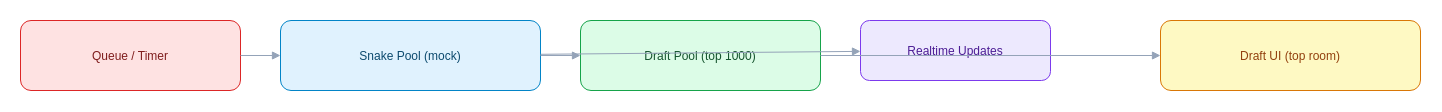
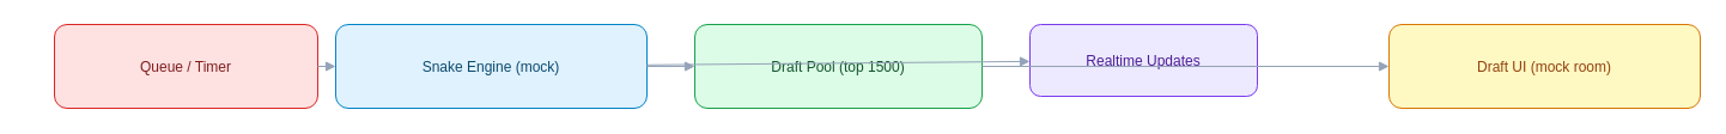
- <mxCell id="2" value="Queue / Timer" style="rounded=1;fillColor=#FEE2E2;strokeColor=#DC2626;fontColor=#7F1D1D;" vertex="1" parent="1"><mxGeometry x="20" y="20" width="220" height="70" as="geometry" /></mxCell>
+ <mxCell id="2" value="Queue / Timer" style="rounded=1;fillColor=#FEE2E2;strokeColor=#DC2626;fontColor=#7F1D1D;" vertex="1" parent="1"><mxGeometry x="45" y="20" width="220" height="70" as="geometry" /></mxCell>
- <mxCell id="3" value="Snake Pool (mock)" style="rounded=1;fillColor=#E0F2FE;strokeColor=#0284C7;fontColor=#0C4A6E;" vertex="1" parent="1"><mxGeometry x="280" y="20" width="260" height="70" as="geometry" /></mxCell>
+ <mxCell id="3" value="Snake Engine (mock)" style="rounded=1;fillColor=#E0F2FE;strokeColor=#0284C7;fontColor=#0C4A6E;" vertex="1" parent="1"><mxGeometry x="280" y="20" width="260" height="70" as="geometry" /></mxCell>
- <mxCell id="4" value="Draft Pool (top 1000)" style="rounded=1;fillColor=#DCFCE7;strokeColor=#16A34A;fontColor=#14532D;" vertex="1" parent="1"><mxGeometry x="580" y="20" width="240" height="70" as="geometry" /></mxCell>
+ <mxCell id="4" value="Draft Pool (top 1500)" style="rounded=1;fillColor=#DCFCE7;strokeColor=#16A34A;fontColor=#14532D;" vertex="1" parent="1"><mxGeometry x="580" y="20" width="240" height="70" as="geometry" /></mxCell>
- <mxCell id="6" value="Draft UI (top room)" style="rounded=1;fillColor=#FEF9C3;strokeColor=#D97706;fontColor=#92400E;" vertex="1" parent="1"><mxGeometry x="1160" y="20" width="260" height="70" as="geometry" /></mxCell>
+ <mxCell id="6" value="Draft UI (mock room)" style="rounded=1;fillColor=#FEF9C3;strokeColor=#D97706;fontColor=#92400E;" vertex="1" parent="1"><mxGeometry x="1160" y="20" width="260" height="70" as="geometry" /></mxCell>
